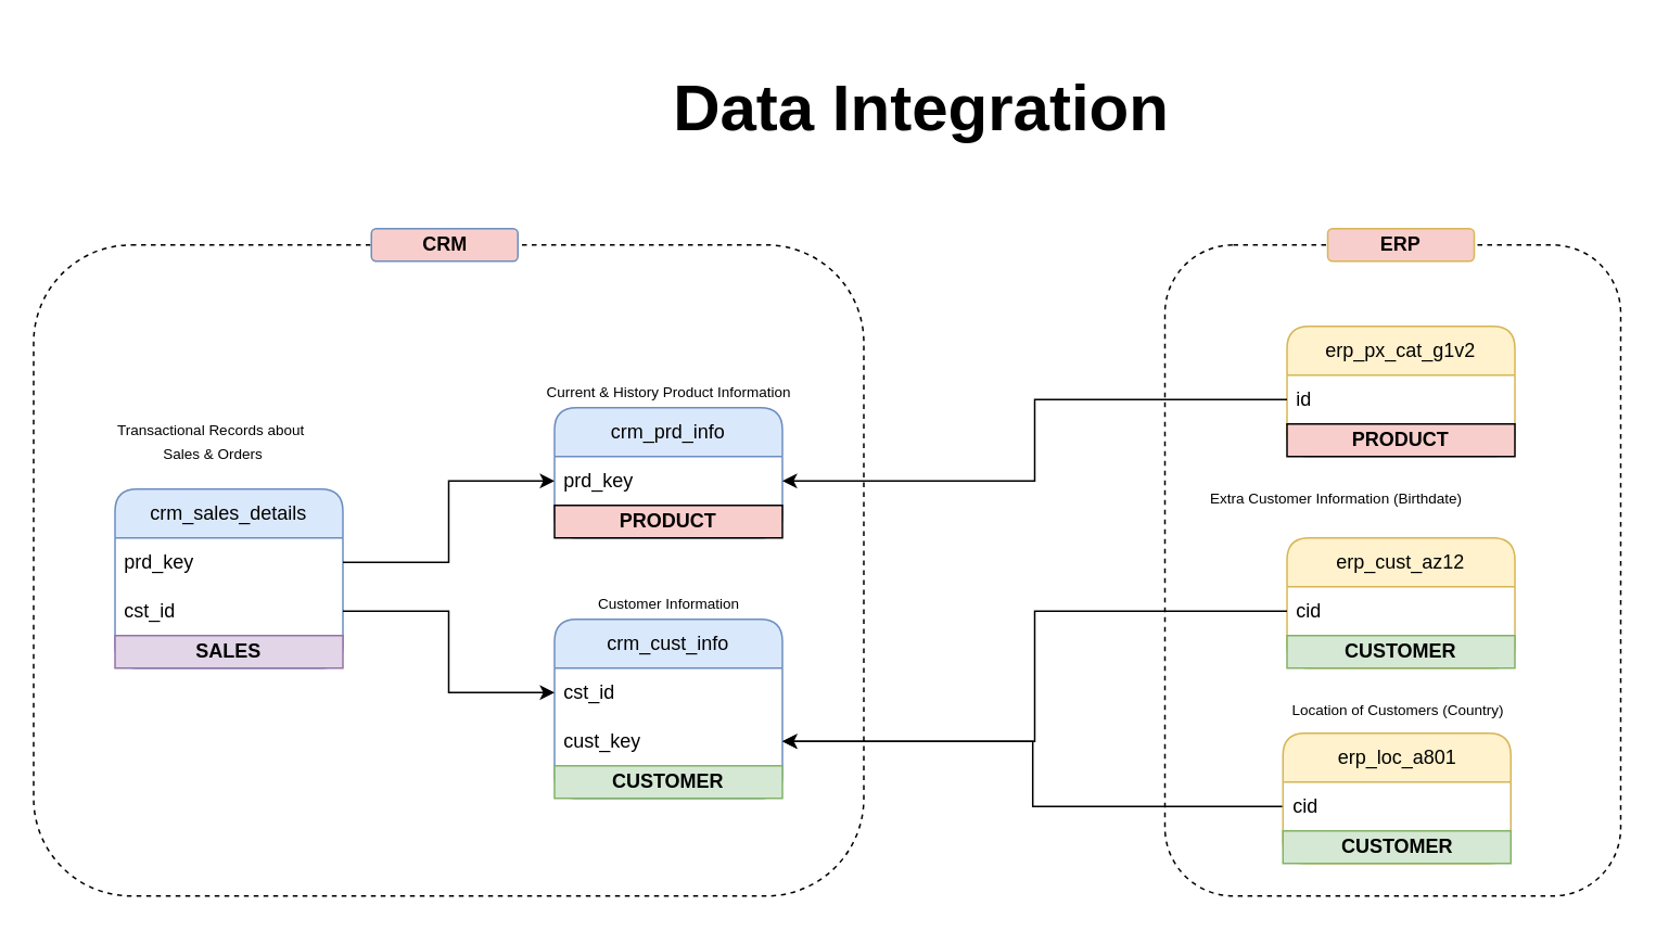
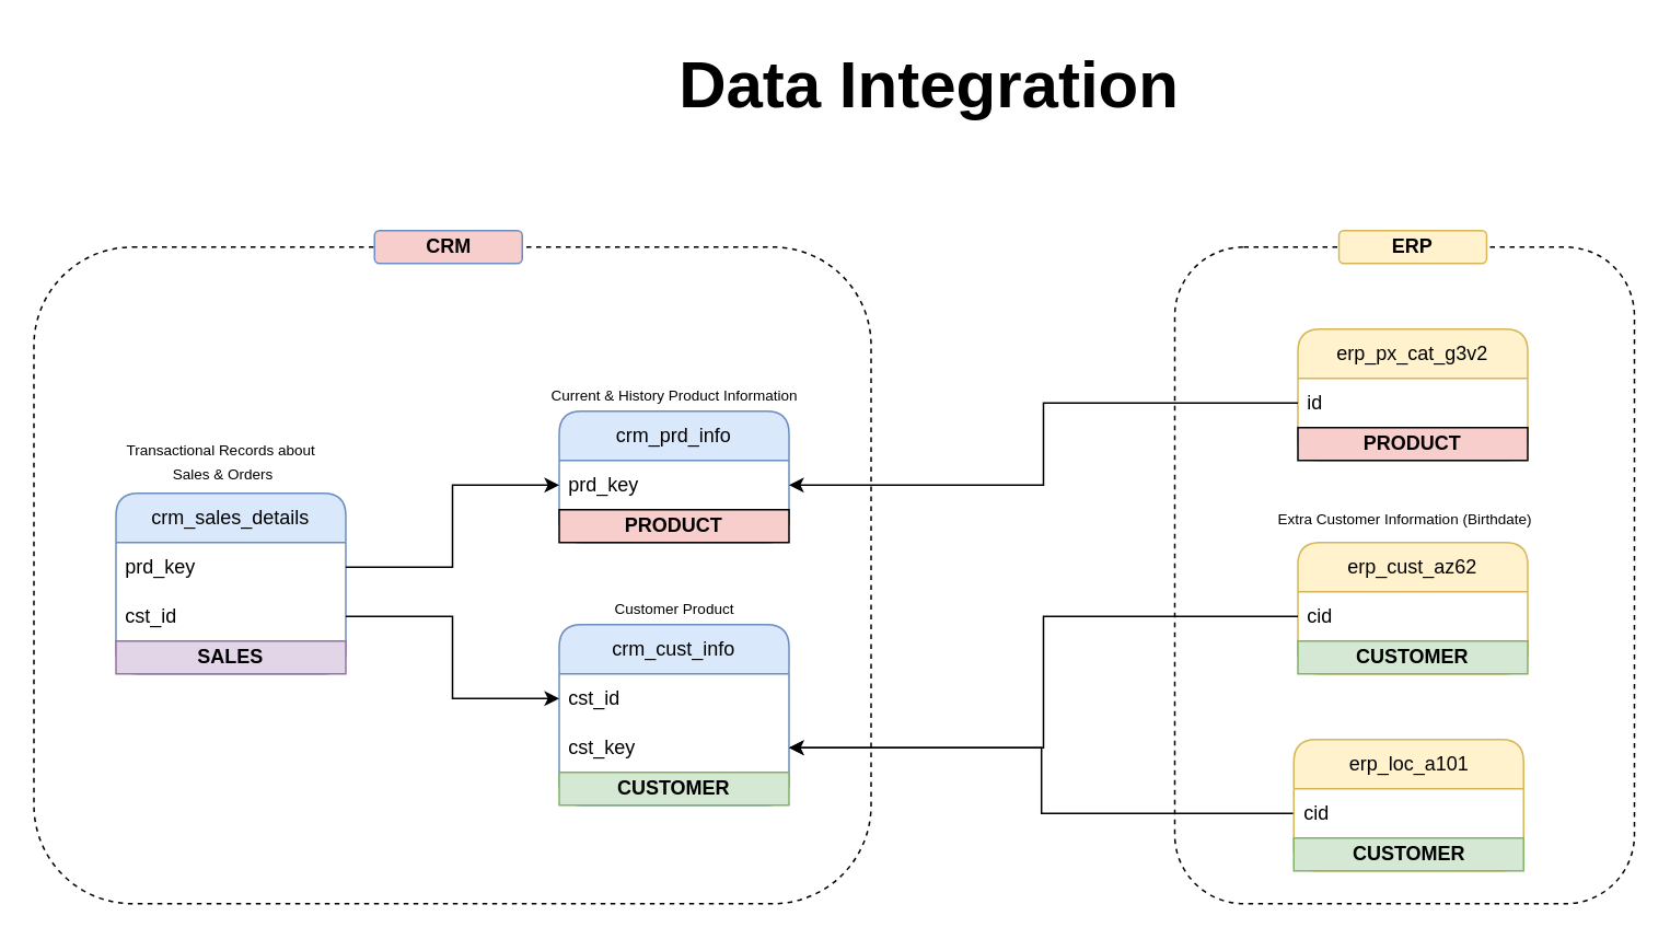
- <mxCell id="4" value="&lt;b&gt;&lt;font style=&quot;font-size: 40px;&quot;&gt;Data Integration&lt;/font&gt;&lt;/b&gt;" style="text;html=1;align=center;verticalAlign=middle;resizable=0;points=[];autosize=1;strokeColor=none;fillColor=none;fontSize=25;" parent="1" vertex="1"><mxGeometry x="400" y="35" width="330" height="60" as="geometry" /></mxCell>
+ <mxCell id="4" value="&lt;b&gt;&lt;font style=&quot;font-size: 40px;&quot;&gt;Data Integration&lt;/font&gt;&lt;/b&gt;" style="text;html=1;align=center;verticalAlign=middle;resizable=0;points=[];autosize=1;strokeColor=none;fillColor=none;fontSize=25;" parent="1" vertex="1"><mxGeometry x="400" y="20" width="330" height="60" as="geometry" /></mxCell>
- <mxCell id="29" value="&lt;b&gt;ERP&lt;/b&gt;" style="rounded=1;whiteSpace=wrap;html=1;fillColor=#f8cecc;strokeColor=#d6b656;" parent="1" vertex="1"><mxGeometry x="815" y="140" width="90" height="20" as="geometry" /></mxCell>
+ <mxCell id="29" value="&lt;b&gt;ERP&lt;/b&gt;" style="rounded=1;whiteSpace=wrap;html=1;fillColor=#fff2cc;strokeColor=#d6b656;" parent="1" vertex="1"><mxGeometry x="815" y="140" width="90" height="20" as="geometry" /></mxCell>
- <mxCell id="18" value="erp_px_cat_g1v2" style="swimlane;fontStyle=0;childLayout=stackLayout;horizontal=1;startSize=30;horizontalStack=0;resizeParent=1;resizeParentMax=0;resizeLast=0;collapsible=1;marginBottom=0;whiteSpace=wrap;html=1;fillColor=#fff2cc;strokeColor=#d6b656;rounded=1;" parent="1" vertex="1"><mxGeometry x="790" y="200" width="140" height="80" as="geometry" /></mxCell>
+ <mxCell id="18" value="erp_px_cat_g3v2" style="swimlane;fontStyle=0;childLayout=stackLayout;horizontal=1;startSize=30;horizontalStack=0;resizeParent=1;resizeParentMax=0;resizeLast=0;collapsible=1;marginBottom=0;whiteSpace=wrap;html=1;fillColor=#fff2cc;strokeColor=#d6b656;rounded=1;" parent="1" vertex="1"><mxGeometry x="790" y="200" width="140" height="80" as="geometry" /></mxCell>
- <mxCell id="30" value="&lt;font style=&quot;font-size: 9px;&quot;&gt;Transactional Records about&amp;nbsp;&lt;/font&gt;&lt;div&gt;&lt;font style=&quot;font-size: 9px;&quot;&gt;Sales &amp;amp; Orders&lt;/font&gt;&lt;/div&gt;" style="text;html=1;align=center;verticalAlign=middle;resizable=0;points=[];autosize=1;strokeColor=none;fillColor=none;" parent="1" vertex="1"><mxGeometry x="60" y="250" width="140" height="40" as="geometry" /></mxCell>
+ <mxCell id="30" value="&lt;font style=&quot;font-size: 9px;&quot;&gt;Transactional Records about&amp;nbsp;&lt;/font&gt;&lt;div&gt;&lt;font style=&quot;font-size: 9px;&quot;&gt;Sales &amp;amp; Orders&lt;/font&gt;&lt;/div&gt;" style="text;html=1;align=center;verticalAlign=middle;resizable=0;points=[];autosize=1;strokeColor=none;fillColor=none;" parent="1" vertex="1"><mxGeometry x="65" y="260" width="140" height="40" as="geometry" /></mxCell>
- <mxCell id="33" value="&lt;font style=&quot;font-size: 9px;&quot;&gt;Extra Customer Information (Birthdate)&lt;/font&gt;" style="text;html=1;align=center;verticalAlign=middle;resizable=0;points=[];autosize=1;strokeColor=none;fillColor=none;" parent="1" vertex="1"><mxGeometry x="730" y="290" width="180" height="30" as="geometry" /></mxCell>
+ <mxCell id="33" value="&lt;font style=&quot;font-size: 9px;&quot;&gt;Extra Customer Information (Birthdate)&lt;/font&gt;" style="text;html=1;align=center;verticalAlign=middle;resizable=0;points=[];autosize=1;strokeColor=none;fillColor=none;" parent="1" vertex="1"><mxGeometry x="765" y="300" width="180" height="30" as="geometry" /></mxCell>
- <mxCell id="21" value="&lt;div&gt;erp_cust_az12&lt;/div&gt;" style="swimlane;fontStyle=0;childLayout=stackLayout;horizontal=1;startSize=30;horizontalStack=0;resizeParent=1;resizeParentMax=0;resizeLast=0;collapsible=1;marginBottom=0;whiteSpace=wrap;html=1;fillColor=#fff2cc;strokeColor=#d6b656;rounded=1;" parent="1" vertex="1"><mxGeometry x="790" y="330" width="140" height="80" as="geometry" /></mxCell>
+ <mxCell id="21" value="&lt;div&gt;erp_cust_az62&lt;/div&gt;" style="swimlane;fontStyle=0;childLayout=stackLayout;horizontal=1;startSize=30;horizontalStack=0;resizeParent=1;resizeParentMax=0;resizeLast=0;collapsible=1;marginBottom=0;whiteSpace=wrap;html=1;fillColor=#fff2cc;strokeColor=#d6b656;rounded=1;" parent="1" vertex="1"><mxGeometry x="790" y="330" width="140" height="80" as="geometry" /></mxCell>
- <mxCell id="32" value="&lt;font style=&quot;font-size: 9px;&quot;&gt;Customer Information&lt;/font&gt;" style="text;html=1;align=center;verticalAlign=middle;resizable=0;points=[];autosize=1;strokeColor=none;fillColor=none;" parent="1" vertex="1"><mxGeometry x="355" y="355" width="110" height="30" as="geometry" /></mxCell>
+ <mxCell id="32" value="&lt;font style=&quot;font-size: 9px;&quot;&gt;Customer Product&lt;/font&gt;" style="text;html=1;align=center;verticalAlign=middle;resizable=0;points=[];autosize=1;strokeColor=none;fillColor=none;" parent="1" vertex="1"><mxGeometry x="355" y="355" width="110" height="30" as="geometry" /></mxCell>
- <mxCell id="36" value="&lt;font style=&quot;font-size: 9px;&quot;&gt;Location of Customers (Country)&lt;/font&gt;" style="text;html=1;align=center;verticalAlign=middle;resizable=0;points=[];autosize=1;strokeColor=none;fillColor=none;" parent="1" vertex="1"><mxGeometry x="782.5" y="420" width="150" height="30" as="geometry" /></mxCell>
- <mxCell id="11" value="cust_key" style="text;strokeColor=none;fillColor=none;align=left;verticalAlign=middle;spacingLeft=4;spacingRight=4;overflow=hidden;points=[[0,0.5],[1,0.5]];portConstraint=eastwest;rotatable=0;whiteSpace=wrap;html=1;" parent="9" vertex="1"><mxGeometry y="60" width="140" height="30" as="geometry" /></mxCell>
+ <mxCell id="11" value="cst_key" style="text;strokeColor=none;fillColor=none;align=left;verticalAlign=middle;spacingLeft=4;spacingRight=4;overflow=hidden;points=[[0,0.5],[1,0.5]];portConstraint=eastwest;rotatable=0;whiteSpace=wrap;html=1;" parent="9" vertex="1"><mxGeometry y="60" width="140" height="30" as="geometry" /></mxCell>
- <mxCell id="25" value="erp_loc_a801" style="swimlane;fontStyle=0;childLayout=stackLayout;horizontal=1;startSize=30;horizontalStack=0;resizeParent=1;resizeParentMax=0;resizeLast=0;collapsible=1;marginBottom=0;whiteSpace=wrap;html=1;fillColor=#fff2cc;strokeColor=#d6b656;rounded=1;" parent="1" vertex="1"><mxGeometry x="787.5" y="450" width="140" height="80" as="geometry" /></mxCell>
+ <mxCell id="25" value="erp_loc_a101" style="swimlane;fontStyle=0;childLayout=stackLayout;horizontal=1;startSize=30;horizontalStack=0;resizeParent=1;resizeParentMax=0;resizeLast=0;collapsible=1;marginBottom=0;whiteSpace=wrap;html=1;fillColor=#fff2cc;strokeColor=#d6b656;rounded=1;" parent="1" vertex="1"><mxGeometry x="787.5" y="450" width="140" height="80" as="geometry" /></mxCell>
